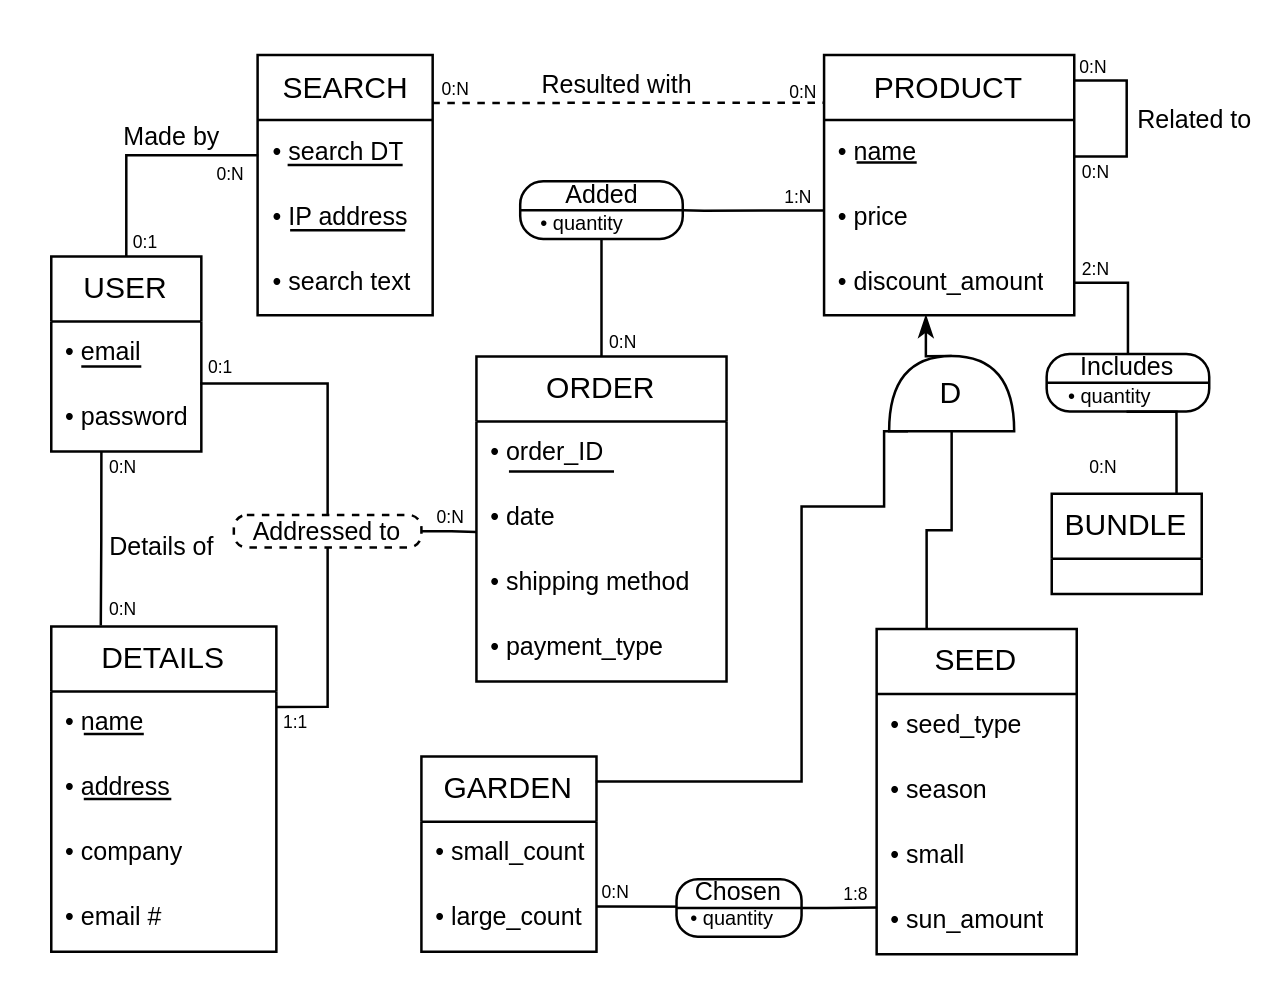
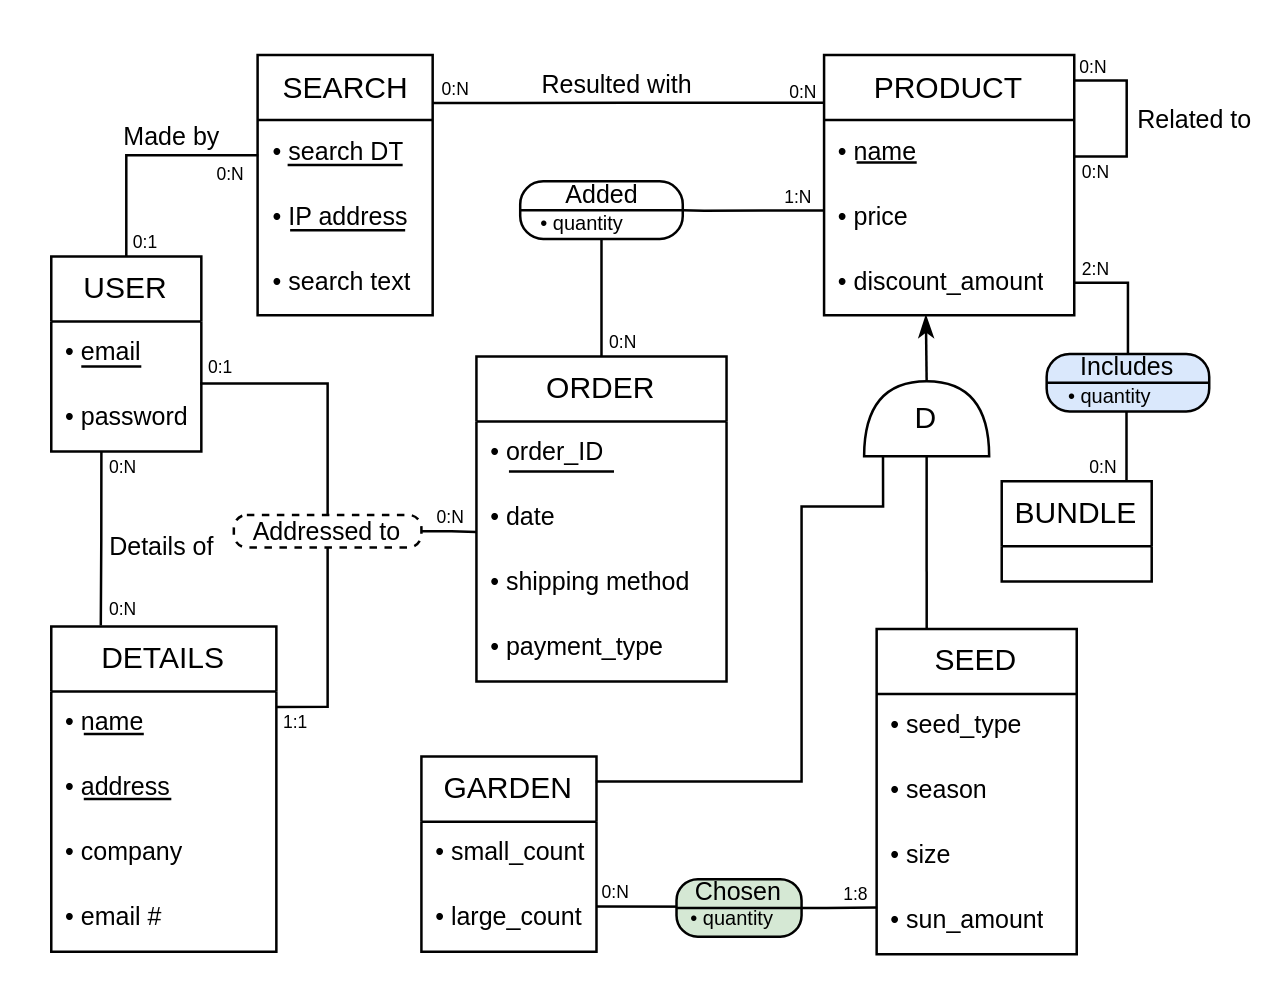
- <mxCell id="55" value="" style="endArrow=none;html=1;rounded=0;edgeStyle=orthogonalEdgeStyle;entryX=-0.003;entryY=0.183;entryDx=0;entryDy=0;entryPerimeter=0;exitX=0.998;exitY=0.184;exitDx=0;exitDy=0;exitPerimeter=0;dashed=1;" parent="1" source="72" target="23" edge="1"><mxGeometry width="50" height="50" relative="1" as="geometry"><mxPoint x="90" y="62" as="sourcePoint" /><mxPoint x="252" y="42" as="targetPoint" /><Array as="points" /></mxGeometry></mxCell>
+ <mxCell id="55" value="" style="endArrow=none;html=1;rounded=0;edgeStyle=orthogonalEdgeStyle;entryX=-0.003;entryY=0.183;entryDx=0;entryDy=0;entryPerimeter=0;exitX=0.998;exitY=0.184;exitDx=0;exitDy=0;exitPerimeter=0;" parent="1" source="72" target="23" edge="1"><mxGeometry width="50" height="50" relative="1" as="geometry"><mxPoint x="90" y="62" as="sourcePoint" /><mxPoint x="252" y="42" as="targetPoint" /><Array as="points" /></mxGeometry></mxCell>
- <mxCell id="90" value="&lt;span style=&quot;font-size: 10px;&quot;&gt;Includes&lt;br&gt;&lt;br&gt;&lt;/span&gt;" style="rounded=1;whiteSpace=wrap;html=1;arcSize=40;" vertex="1" parent="89"><mxGeometry width="65" height="23" as="geometry" /></mxCell>
+ <mxCell id="90" value="&lt;span style=&quot;font-size: 10px;&quot;&gt;Includes&lt;br&gt;&lt;br&gt;&lt;/span&gt;" style="rounded=1;whiteSpace=wrap;html=1;arcSize=40;fillColor=#dae8fc;" vertex="1" parent="89"><mxGeometry width="65" height="23" as="geometry" /></mxCell>
- <mxCell id="4" value="D" style="shape=or;whiteSpace=wrap;html=1;direction=north;rounded=0;" parent="1" vertex="1"><mxGeometry x="355.01" y="141.87" width="50" height="30" as="geometry" /></mxCell>
+ <mxCell id="4" value="D" style="shape=or;whiteSpace=wrap;html=1;direction=north;rounded=0;" parent="1" vertex="1"><mxGeometry x="345.01" y="151.87" width="50" height="30" as="geometry" /></mxCell>
- <mxCell id="80" value="BUNDLE" style="swimlane;fontStyle=0;childLayout=stackLayout;horizontal=1;startSize=26;fillColor=none;horizontalStack=0;resizeParent=1;resizeParentMax=0;resizeLast=0;collapsible=0;marginBottom=0;whiteSpace=wrap;html=1;rounded=0;" parent="1" vertex="1"><mxGeometry x="420.03" y="196.87" width="59.97" height="40.13" as="geometry"><mxRectangle x="690.03" y="319.87" width="90" height="30" as="alternateBounds" /></mxGeometry></mxCell>
+ <mxCell id="80" value="BUNDLE" style="swimlane;fontStyle=0;childLayout=stackLayout;horizontal=1;startSize=26;fillColor=none;horizontalStack=0;resizeParent=1;resizeParentMax=0;resizeLast=0;collapsible=0;marginBottom=0;whiteSpace=wrap;html=1;rounded=0;" parent="1" vertex="1"><mxGeometry x="400.03" y="191.87" width="59.97" height="40.13" as="geometry"><mxRectangle x="690.03" y="319.87" width="90" height="30" as="alternateBounds" /></mxGeometry></mxCell>
- <mxCell id="11" value="• small" style="text;strokeColor=none;fillColor=none;align=left;verticalAlign=top;spacingLeft=4;spacingRight=4;overflow=hidden;rotatable=0;points=[[0,0.5],[1,0.5]];portConstraint=eastwest;whiteSpace=wrap;html=1;fontSize=10;rounded=0;" parent="8" vertex="1"><mxGeometry y="78" width="80" height="26" as="geometry" /></mxCell>
+ <mxCell id="11" value="• size" style="text;strokeColor=none;fillColor=none;align=left;verticalAlign=top;spacingLeft=4;spacingRight=4;overflow=hidden;rotatable=0;points=[[0,0.5],[1,0.5]];portConstraint=eastwest;whiteSpace=wrap;html=1;fontSize=10;rounded=0;" parent="8" vertex="1"><mxGeometry y="78" width="80" height="26" as="geometry" /></mxCell>
- <mxCell id="31" value="&lt;span style=&quot;font-size: 10px;&quot;&gt;Chosen&lt;br&gt;&lt;br&gt;&lt;/span&gt;" style="rounded=1;whiteSpace=wrap;html=1;arcSize=37;" parent="30" vertex="1"><mxGeometry width="50" height="23" as="geometry" /></mxCell>
+ <mxCell id="31" value="&lt;span style=&quot;font-size: 10px;&quot;&gt;Chosen&lt;br&gt;&lt;br&gt;&lt;/span&gt;" style="rounded=1;whiteSpace=wrap;html=1;arcSize=37;fillColor=#d5e8d4;" parent="30" vertex="1"><mxGeometry width="50" height="23" as="geometry" /></mxCell>
